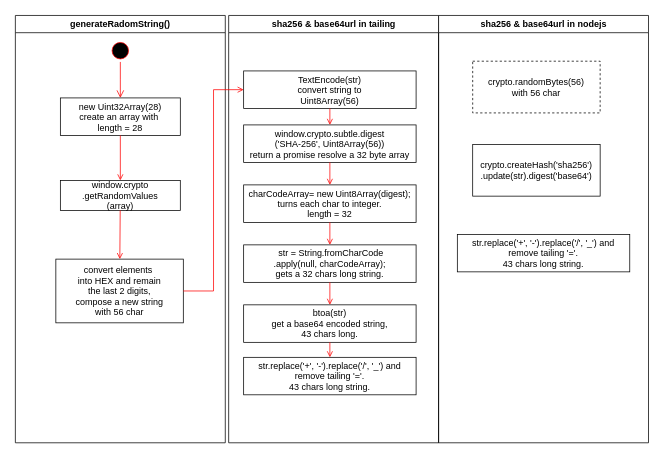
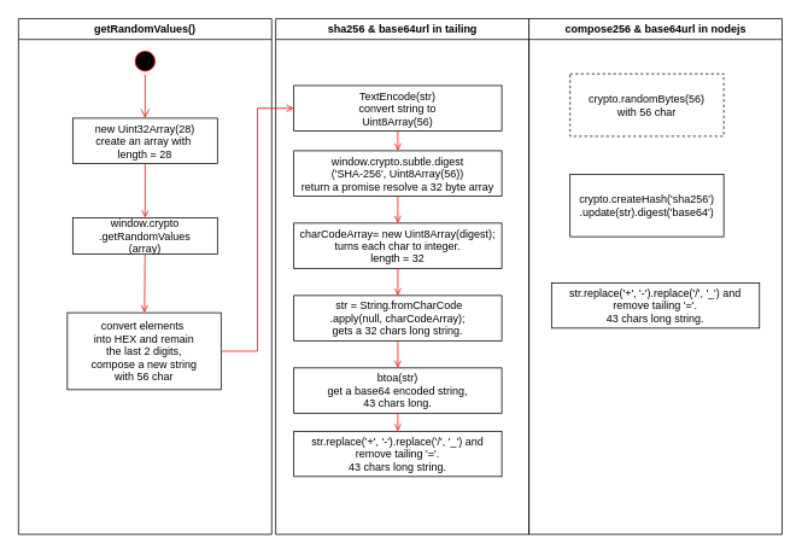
- <mxCell id="2" value="generateRadomString()" style="swimlane;whiteSpace=wrap" parent="1" vertex="1"><mxGeometry x="20" y="20" width="280" height="570" as="geometry" /></mxCell>
+ <mxCell id="2" value="getRandomValues()" style="swimlane;whiteSpace=wrap" parent="1" vertex="1"><mxGeometry x="20" y="20" width="280" height="570" as="geometry" /></mxCell>
- <mxCell id="22" value="sha256 &amp; base64url in nodejs" style="swimlane;whiteSpace=wrap" parent="1" vertex="1"><mxGeometry x="584.5" y="20" width="280" height="570" as="geometry" /></mxCell>
+ <mxCell id="22" value="compose256 &amp; base64url in nodejs" style="swimlane;whiteSpace=wrap" parent="1" vertex="1"><mxGeometry x="584.5" y="20" width="280" height="570" as="geometry" /></mxCell>
